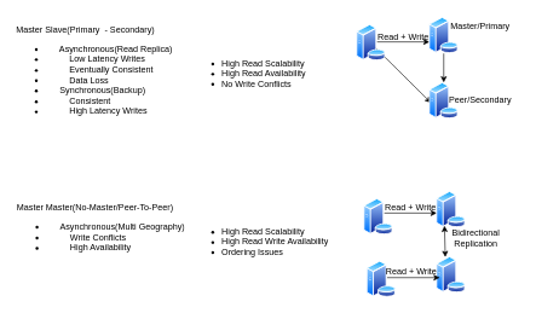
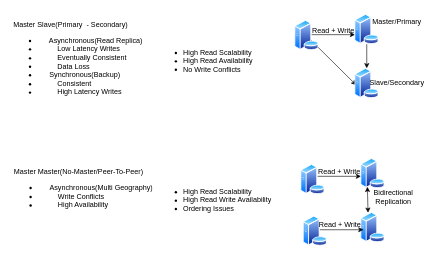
- <mxCell id="9" value="Peer/Secondary" style="text;html=1;strokeColor=none;fillColor=none;align=center;verticalAlign=middle;whiteSpace=wrap;rounded=0;" vertex="1" parent="1"><mxGeometry x="606" y="123" width="110" height="30" as="geometry" /></mxCell>
+ <mxCell id="9" value="Slave/Secondary" style="text;html=1;strokeColor=none;fillColor=none;align=center;verticalAlign=middle;whiteSpace=wrap;rounded=0;" vertex="1" parent="1"><mxGeometry x="606" y="123" width="110" height="30" as="geometry" /></mxCell>
